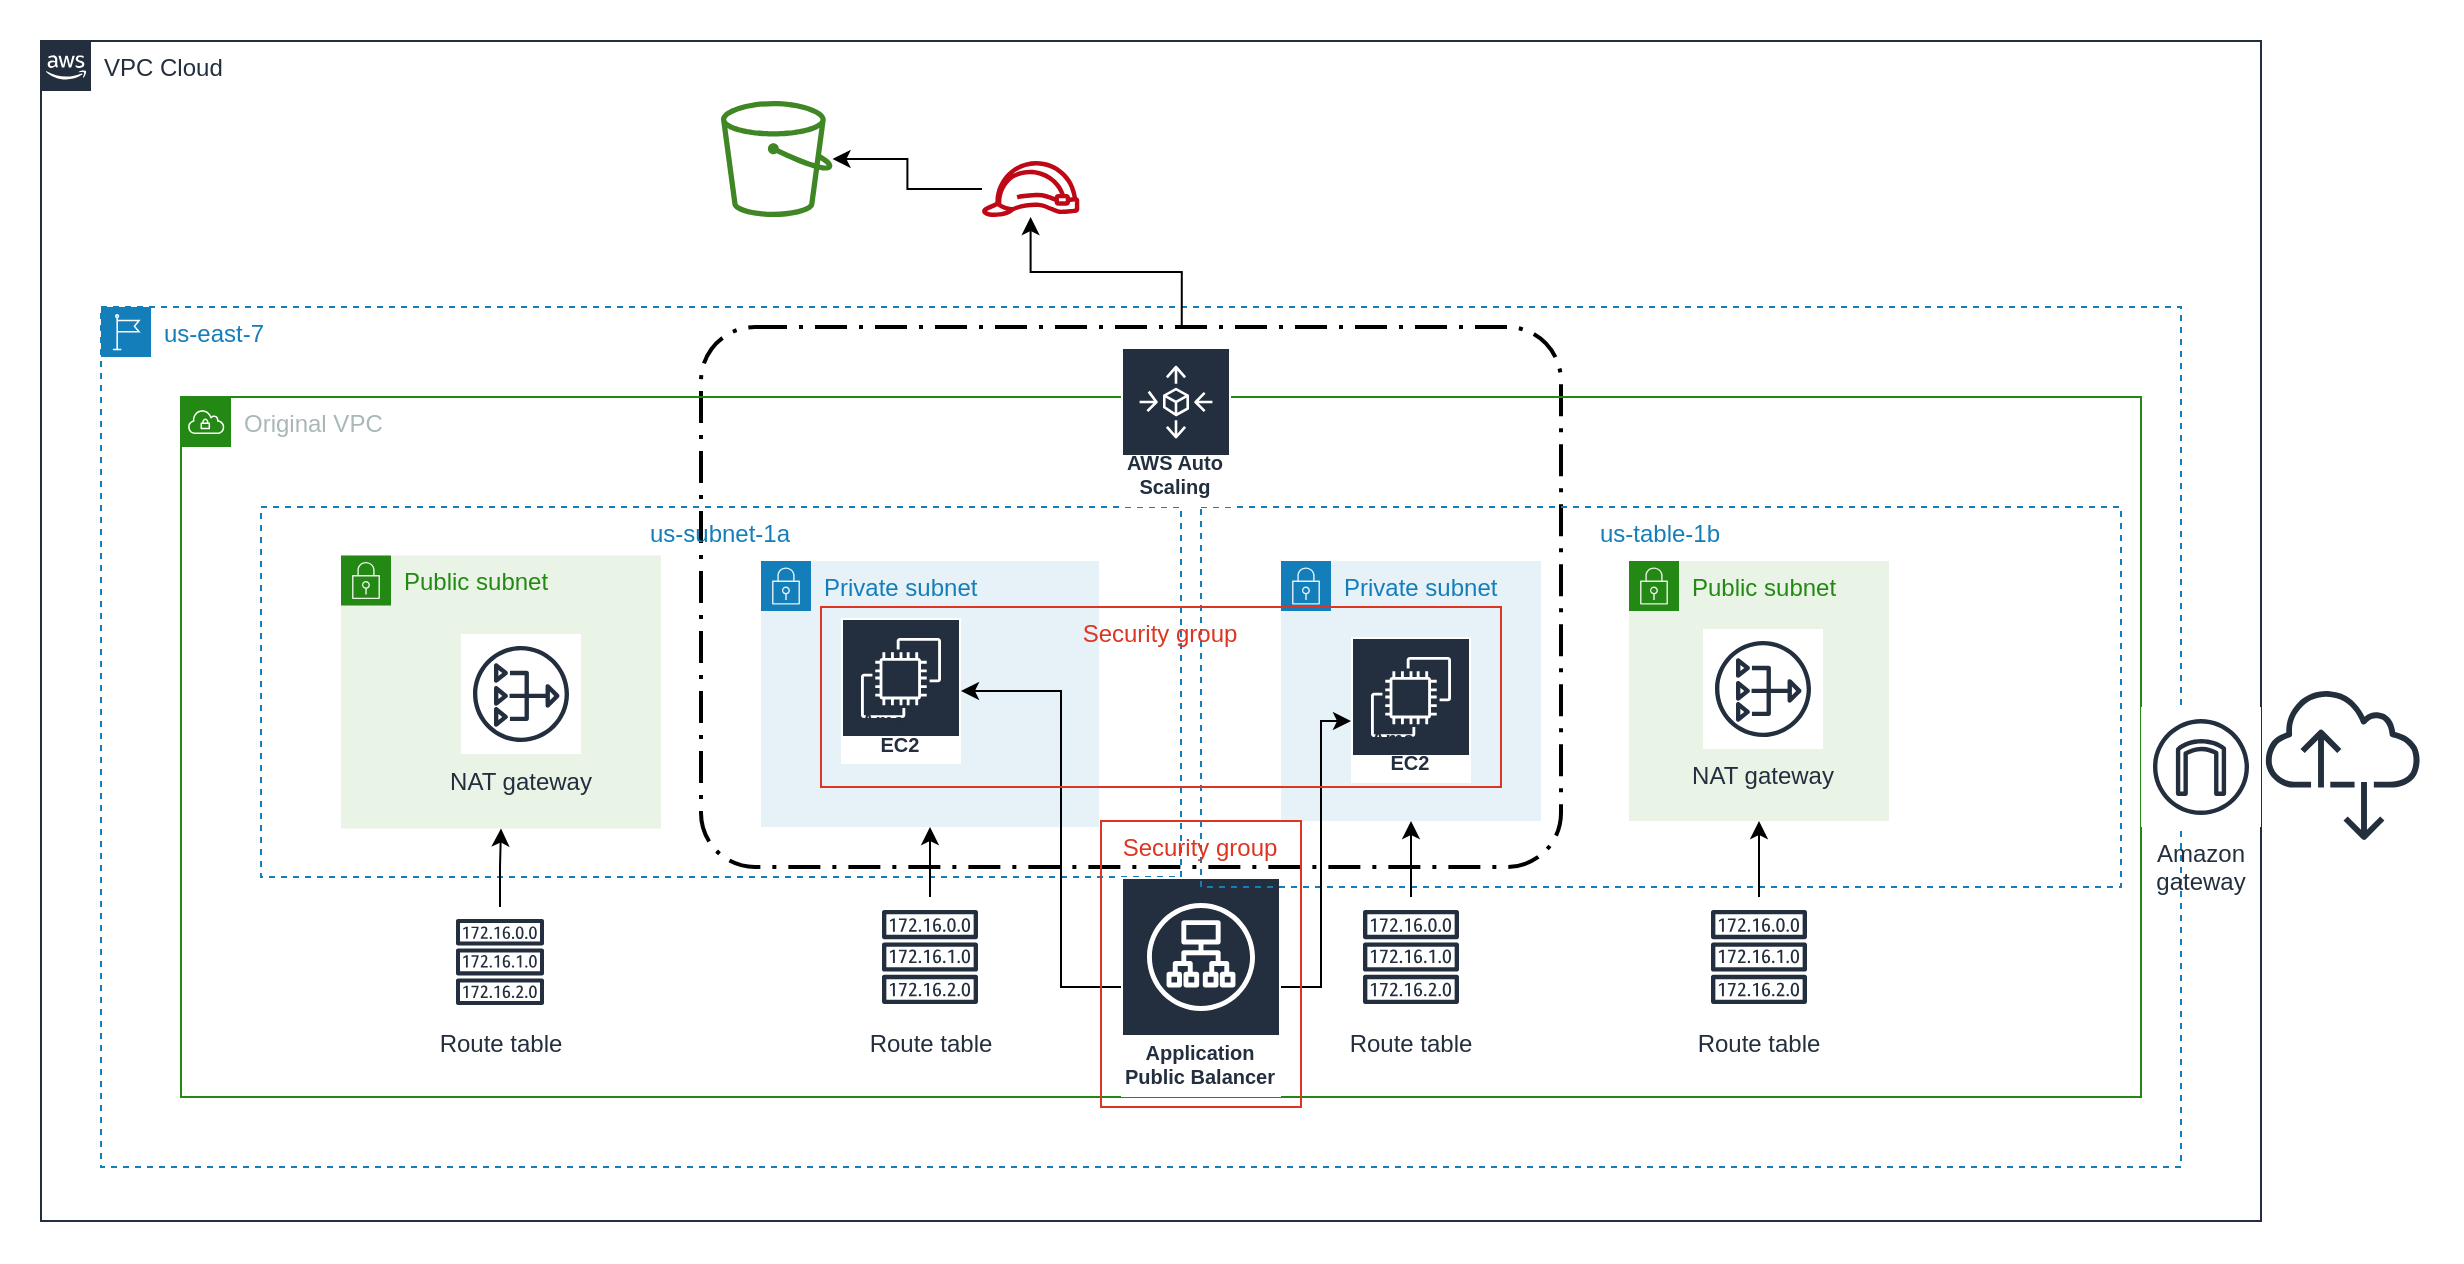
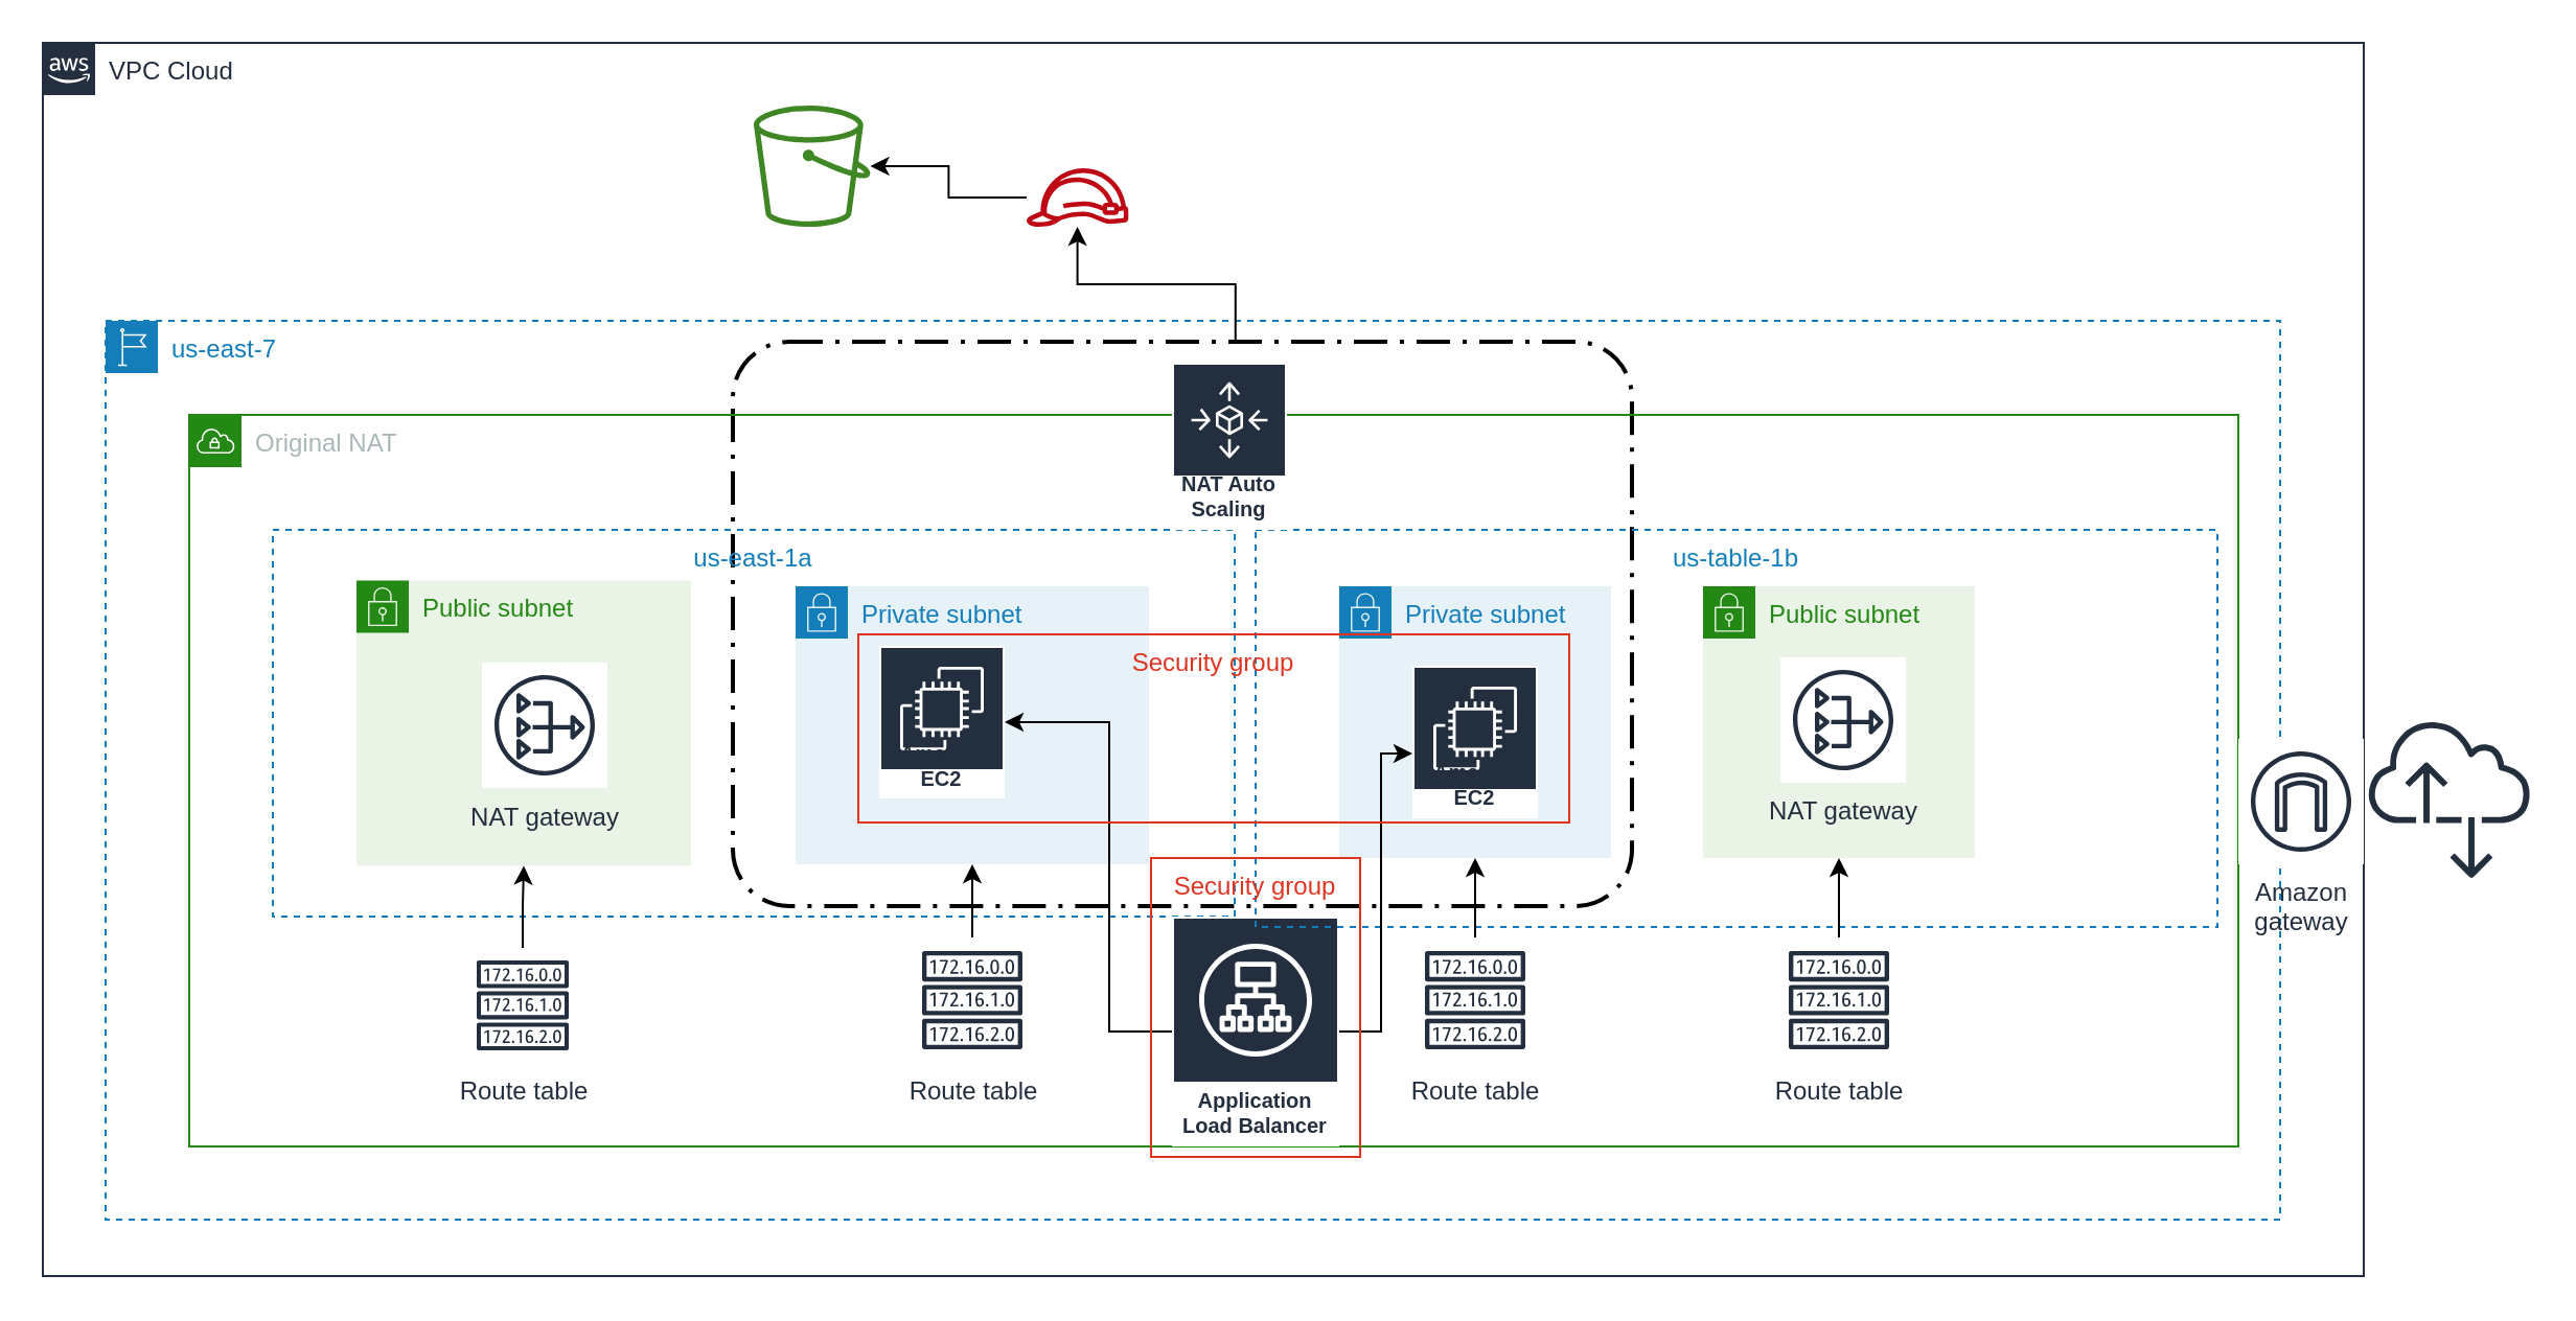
- <mxCell id="5" value="Original VPC" style="points=[[0,0],[0.25,0],[0.5,0],[0.75,0],[1,0],[1,0.25],[1,0.5],[1,0.75],[1,1],[0.75,1],[0.5,1],[0.25,1],[0,1],[0,0.75],[0,0.5],[0,0.25]];outlineConnect=0;gradientColor=none;html=1;whiteSpace=wrap;fontSize=12;fontStyle=0;container=1;pointerEvents=0;collapsible=0;recursiveResize=0;shape=mxgraph.aws4.group;grIcon=mxgraph.aws4.group_vpc;strokeColor=#248814;fillColor=none;verticalAlign=top;align=left;spacingLeft=30;fontColor=#AAB7B8;dashed=0;" parent="4" vertex="1"><mxGeometry x="40" y="45" width="980" height="350" as="geometry" /></mxCell>
+ <mxCell id="5" value="Original NAT" style="points=[[0,0],[0.25,0],[0.5,0],[0.75,0],[1,0],[1,0.25],[1,0.5],[1,0.75],[1,1],[0.75,1],[0.5,1],[0.25,1],[0,1],[0,0.75],[0,0.5],[0,0.25]];outlineConnect=0;gradientColor=none;html=1;whiteSpace=wrap;fontSize=12;fontStyle=0;container=1;pointerEvents=0;collapsible=0;recursiveResize=0;shape=mxgraph.aws4.group;grIcon=mxgraph.aws4.group_vpc;strokeColor=#248814;fillColor=none;verticalAlign=top;align=left;spacingLeft=30;fontColor=#AAB7B8;dashed=0;" parent="4" vertex="1"><mxGeometry x="40" y="45" width="980" height="350" as="geometry" /></mxCell>
- <mxCell id="32" value="AWS Auto Scaling" style="sketch=0;outlineConnect=0;fontColor=#232F3E;gradientColor=none;strokeColor=#ffffff;fillColor=#232F3E;dashed=0;verticalLabelPosition=middle;verticalAlign=bottom;align=center;html=1;whiteSpace=wrap;fontSize=10;fontStyle=1;spacing=3;shape=mxgraph.aws4.productIcon;prIcon=mxgraph.aws4.autoscaling;" vertex="1" parent="1"><mxGeometry x="560" y="173" width="55" height="80" as="geometry" /></mxCell>
+ <mxCell id="32" value="NAT Auto Scaling" style="sketch=0;outlineConnect=0;fontColor=#232F3E;gradientColor=none;strokeColor=#ffffff;fillColor=#232F3E;dashed=0;verticalLabelPosition=middle;verticalAlign=bottom;align=center;html=1;whiteSpace=wrap;fontSize=10;fontStyle=1;spacing=3;shape=mxgraph.aws4.productIcon;prIcon=mxgraph.aws4.autoscaling;" vertex="1" parent="1"><mxGeometry x="560" y="173" width="55" height="80" as="geometry" /></mxCell>
- <mxCell id="6" value="us-subnet-1a" style="fillColor=none;strokeColor=#147EBA;dashed=1;verticalAlign=top;fontStyle=0;fontColor=#147EBA;whiteSpace=wrap;html=1;" parent="5" vertex="1"><mxGeometry x="40" y="55" width="460" height="185" as="geometry" /></mxCell>
+ <mxCell id="6" value="us-east-1a" style="fillColor=none;strokeColor=#147EBA;dashed=1;verticalAlign=top;fontStyle=0;fontColor=#147EBA;whiteSpace=wrap;html=1;" parent="5" vertex="1"><mxGeometry x="40" y="55" width="460" height="185" as="geometry" /></mxCell>
- <mxCell id="18" value="Application Public Balancer" style="sketch=0;outlineConnect=0;fontColor=#232F3E;gradientColor=none;strokeColor=#ffffff;fillColor=#232F3E;dashed=0;verticalLabelPosition=middle;verticalAlign=bottom;align=center;html=1;whiteSpace=wrap;fontSize=10;fontStyle=1;spacing=3;shape=mxgraph.aws4.productIcon;prIcon=mxgraph.aws4.application_load_balancer;" vertex="1" parent="5"><mxGeometry x="470" y="240" width="80" height="110" as="geometry" /></mxCell>
+ <mxCell id="18" value="Application Load Balancer" style="sketch=0;outlineConnect=0;fontColor=#232F3E;gradientColor=none;strokeColor=#ffffff;fillColor=#232F3E;dashed=0;verticalLabelPosition=middle;verticalAlign=bottom;align=center;html=1;whiteSpace=wrap;fontSize=10;fontStyle=1;spacing=3;shape=mxgraph.aws4.productIcon;prIcon=mxgraph.aws4.application_load_balancer;" vertex="1" parent="5"><mxGeometry x="470" y="240" width="80" height="110" as="geometry" /></mxCell>
